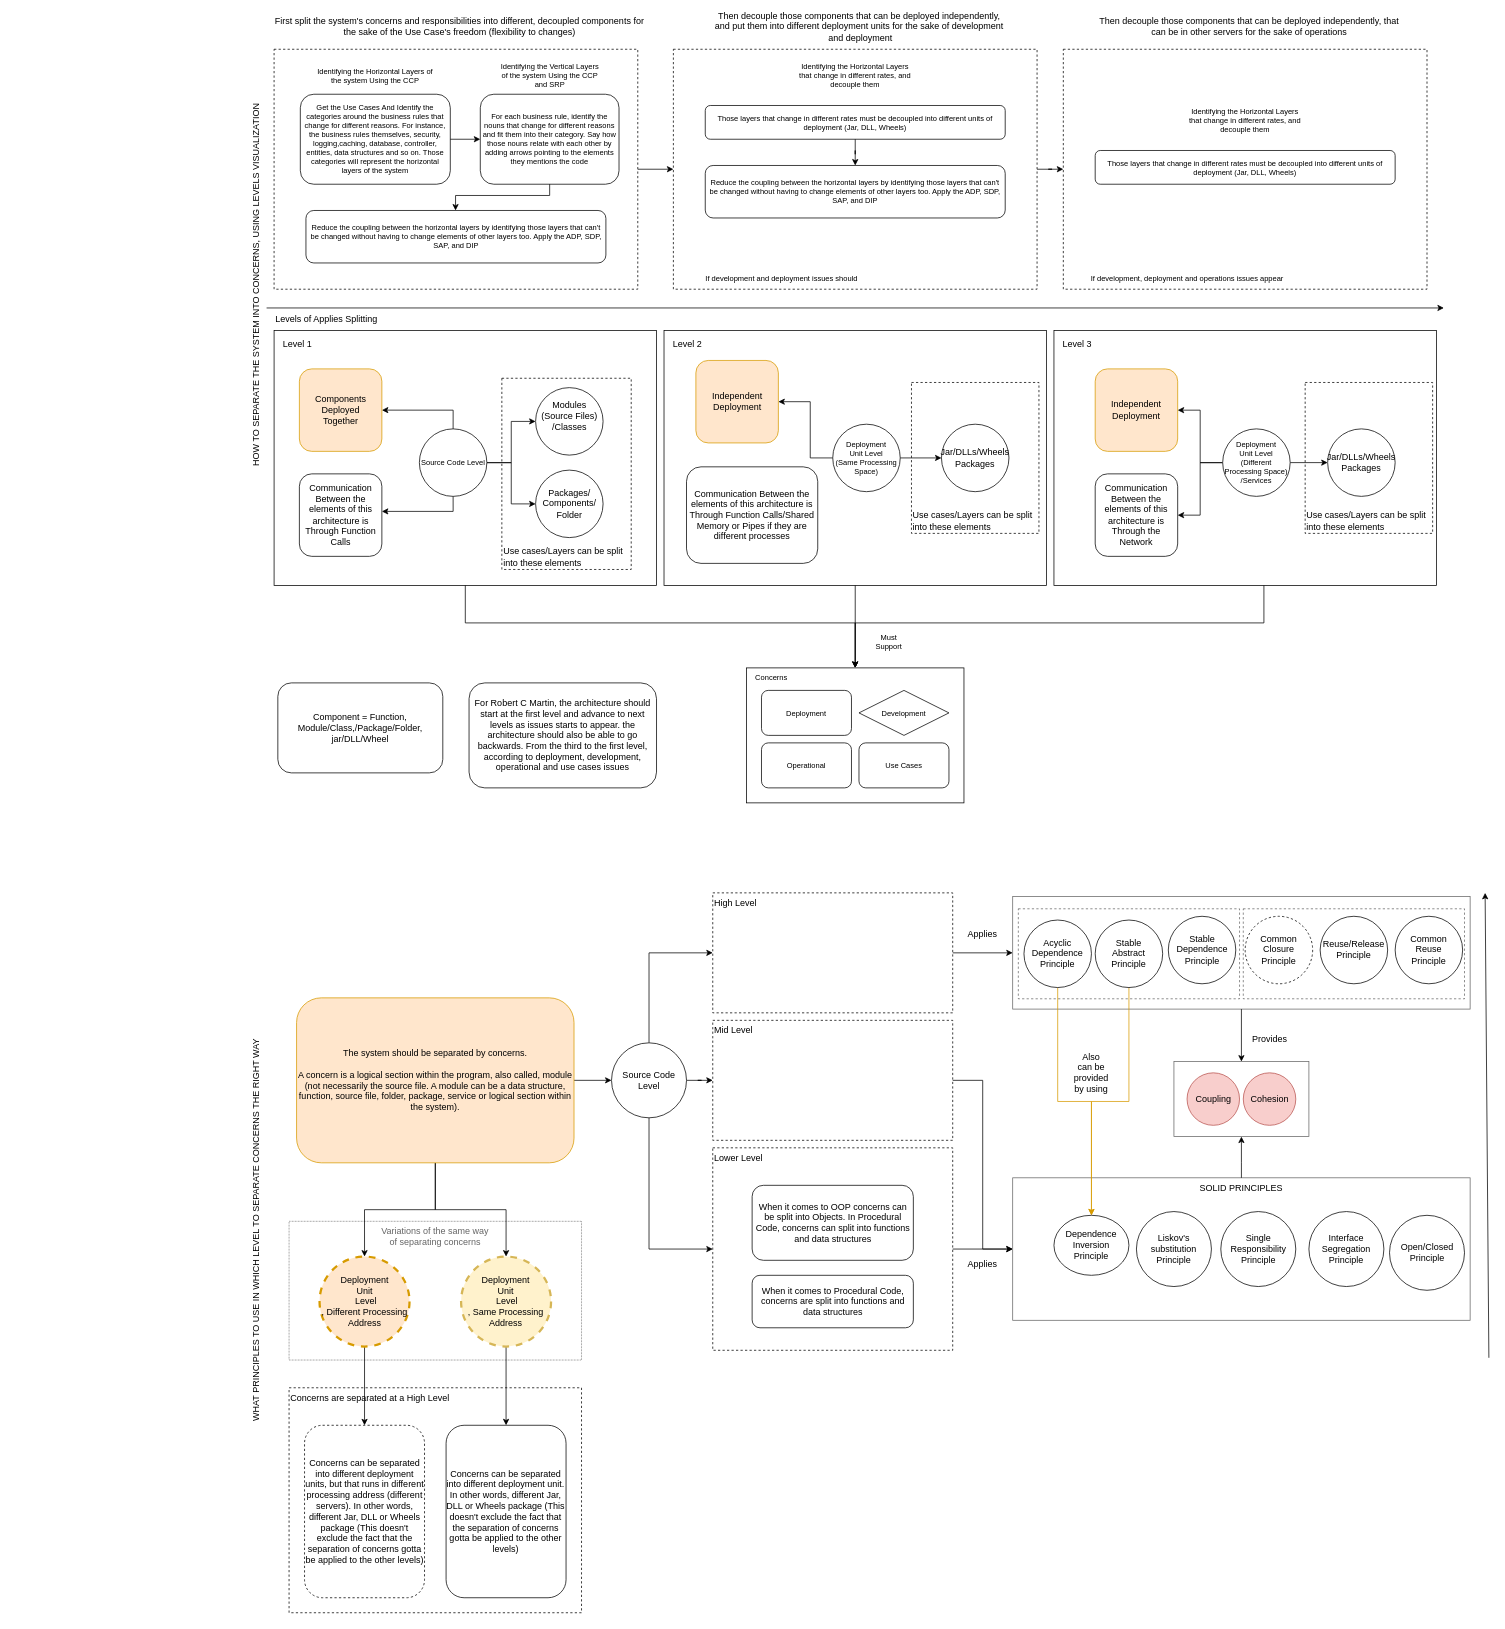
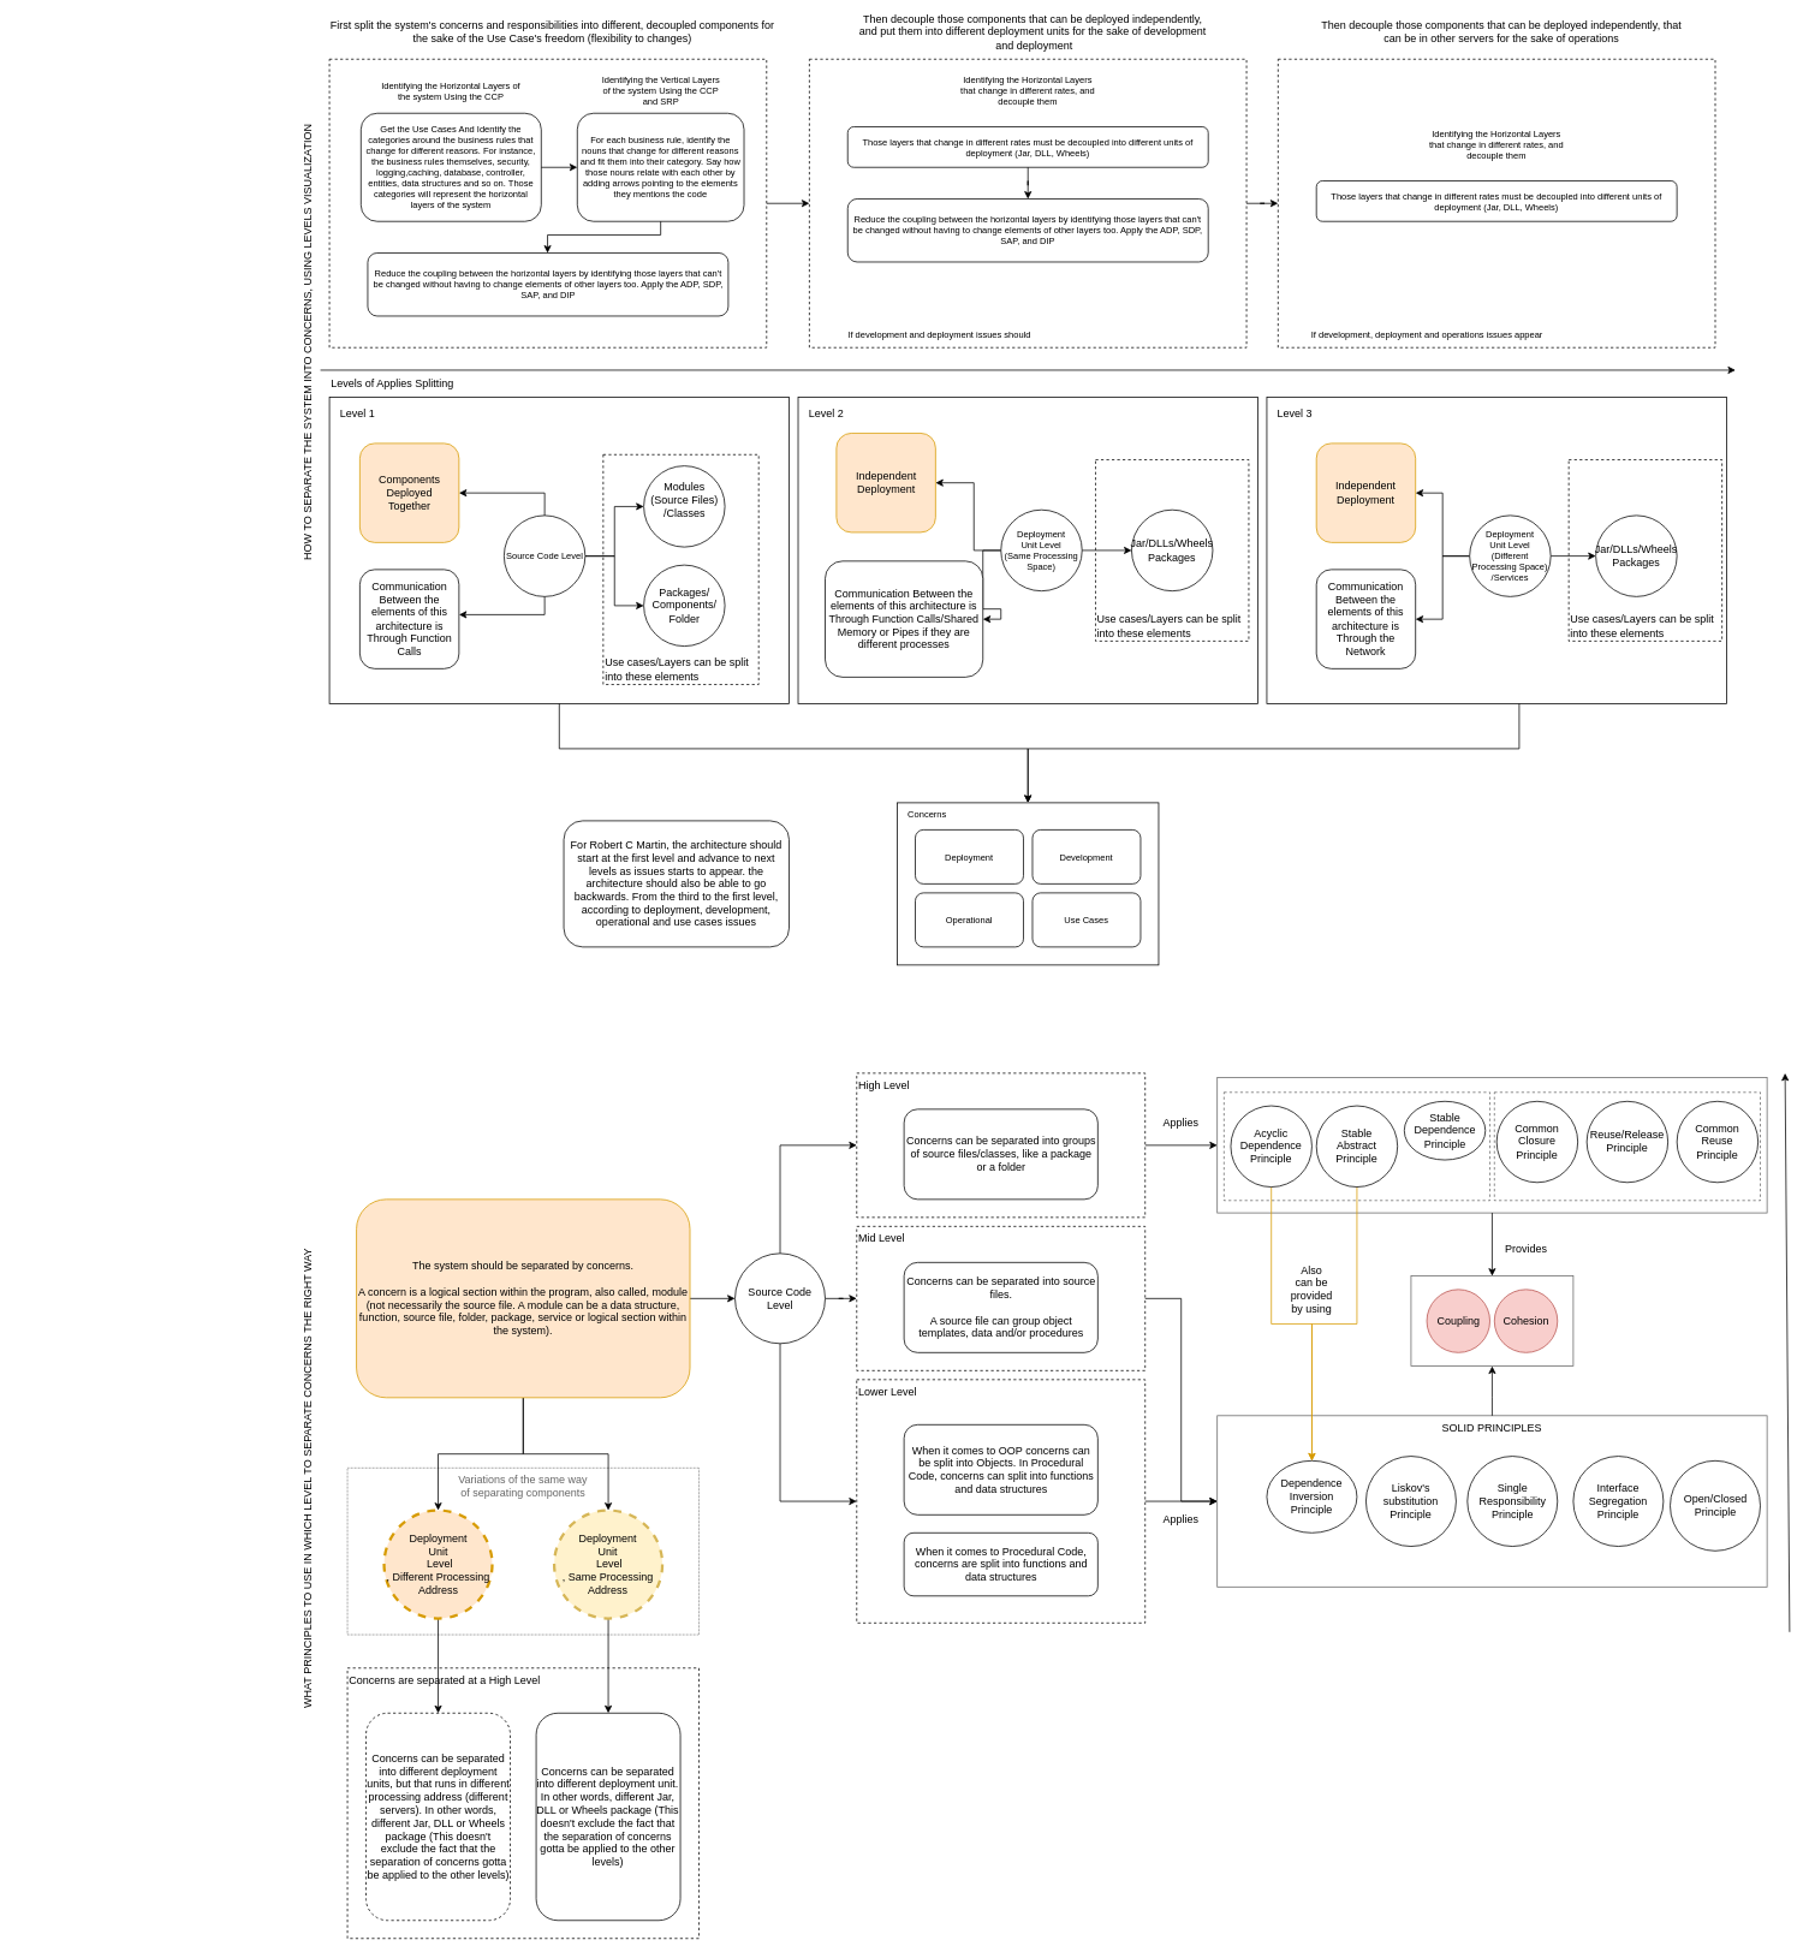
+ <mxCell id="35" style="edgeStyle=orthogonalEdgeStyle;rounded=0;orthogonalLoop=1;jettySize=auto;html=1;" parent="1" source="38" target="47" edge="1"><mxGeometry relative="1" as="geometry" /></mxCell>
- <mxCell id="26" style="edgeStyle=orthogonalEdgeStyle;rounded=0;orthogonalLoop=1;jettySize=auto;html=1;entryX=0.5;entryY=0;entryDx=0;entryDy=0;fontSize=10;" parent="1" source="16" target="15" edge="1"><mxGeometry relative="1" as="geometry" /></mxCell>
- <mxCell id="56" value="Must Support" style="text;html=1;strokeColor=none;fillColor=none;align=center;verticalAlign=middle;whiteSpace=wrap;rounded=0;fontSize=10;" parent="1" vertex="1"><mxGeometry x="1155" y="840" width="60" height="30" as="geometry" /></mxCell>
- <mxCell id="53" value="Development" style="rhombus;whiteSpace=wrap;html=1;fontSize=10;strokeColor=default;fillColor=none;" parent="1" vertex="1"><mxGeometry x="1145" y="920" width="120" height="60" as="geometry" /></mxCell>
+ <mxCell id="53" value="Development" style="rounded=1;whiteSpace=wrap;html=1;fontSize=10;strokeColor=default;fillColor=none;" parent="1" vertex="1"><mxGeometry x="1145" y="920" width="120" height="60" as="geometry" /></mxCell>
- <mxCell id="45" value="Component = Function, Module/Class,/Package/Folder, jar/DLL/Wheel" style="rounded=1;whiteSpace=wrap;html=1;" parent="1" vertex="1"><mxGeometry x="370" y="910" width="220" height="120" as="geometry" /></mxCell>
- <mxCell id="109" value="&lt;div&gt;Stable&lt;/div&gt;&lt;div&gt;Dependence&lt;br&gt;&lt;/div&gt;&lt;div&gt;Principle&lt;br&gt;&lt;/div&gt;" style="ellipse;whiteSpace=wrap;html=1;aspect=fixed;" parent="1" vertex="1"><mxGeometry x="1557.5" y="1221.25" width="90" height="90" as="geometry" /></mxCell>
+ <mxCell id="109" value="&lt;div&gt;Stable&lt;/div&gt;&lt;div&gt;Dependence&lt;br&gt;&lt;/div&gt;&lt;div&gt;Principle&lt;br&gt;&lt;/div&gt;" style="ellipse;whiteSpace=wrap;html=1;aspect=fixed;" parent="1" vertex="1"><mxGeometry x="1557.5" y="1221.25" width="90" height="65" as="geometry" /></mxCell>
- <mxCell id="104" value="&lt;div&gt;Common Closure&lt;/div&gt;&lt;div&gt;Principle&lt;br&gt;&lt;/div&gt;" style="ellipse;whiteSpace=wrap;html=1;aspect=fixed;dashed=1;" parent="1" vertex="1"><mxGeometry x="1660" y="1221.25" width="90" height="90" as="geometry" /></mxCell>
+ <mxCell id="104" value="&lt;div&gt;Common Closure&lt;/div&gt;&lt;div&gt;Principle&lt;br&gt;&lt;/div&gt;" style="ellipse;whiteSpace=wrap;html=1;aspect=fixed;" parent="1" vertex="1"><mxGeometry x="1660" y="1221.25" width="90" height="90" as="geometry" /></mxCell>
+ <mxCell id="92" value="Concerns can be separated into groups of source files/classes, like a package or a folder" style="rounded=1;whiteSpace=wrap;html=1;" parent="1" vertex="1"><mxGeometry x="1002.5" y="1230" width="215" height="100" as="geometry" /></mxCell>
+ <mxCell id="91" value="&lt;div&gt;Concerns can be separated into source files.&lt;/div&gt;&lt;div&gt;&lt;br&gt;&lt;/div&gt;&lt;div&gt;A source file can group object templates, data and/or procedures&lt;br&gt;&lt;/div&gt;" style="rounded=1;whiteSpace=wrap;html=1;" parent="1" vertex="1"><mxGeometry x="1002.5" y="1400" width="215" height="100" as="geometry" /></mxCell>
- <mxCell id="8" value="Variations of the same way &lt;br&gt;of separating concerns" style="rounded=0;whiteSpace=wrap;html=1;align=center;verticalAlign=top;fillColor=none;dashed=1;opacity=60;dashPattern=1 1;textOpacity=60;" parent="1" vertex="1"><mxGeometry x="385" y="1628" width="390" height="185" as="geometry" /></mxCell>
+ <mxCell id="8" value="Variations of the same way &lt;br&gt;of separating components" style="rounded=0;whiteSpace=wrap;html=1;align=center;verticalAlign=top;fillColor=none;dashed=1;opacity=60;dashPattern=1 1;textOpacity=60;" parent="1" vertex="1"><mxGeometry x="385" y="1628" width="390" height="185" as="geometry" /></mxCell>
